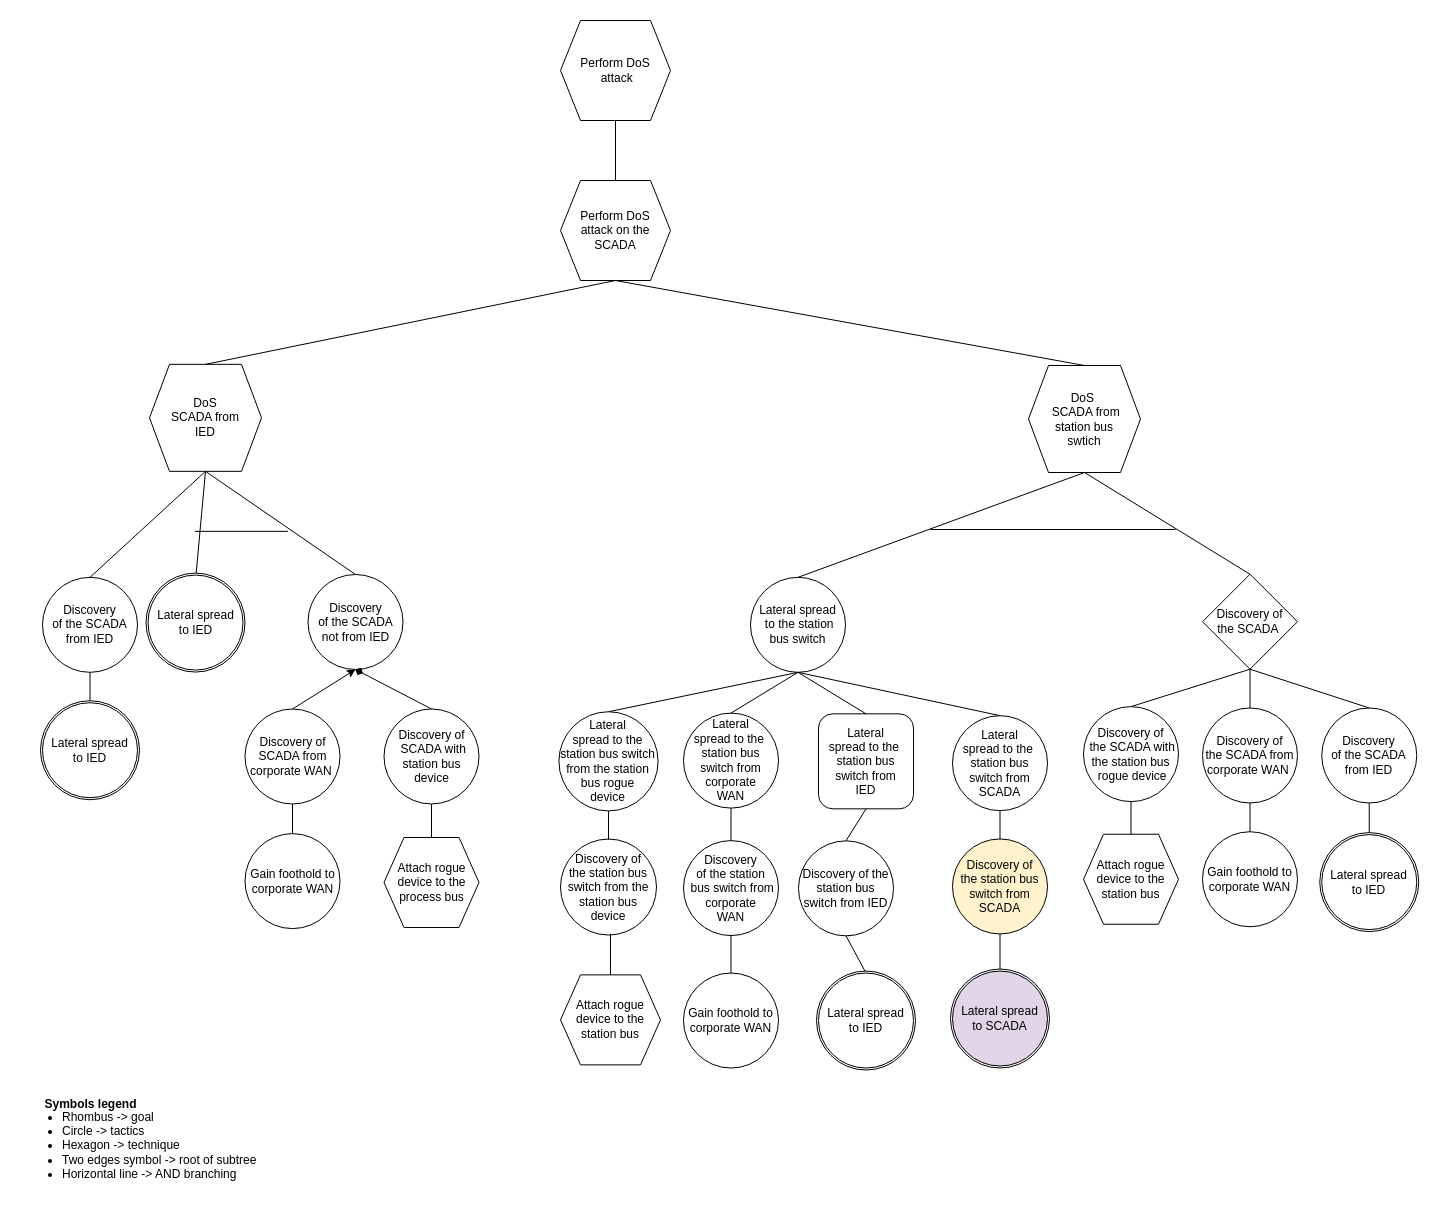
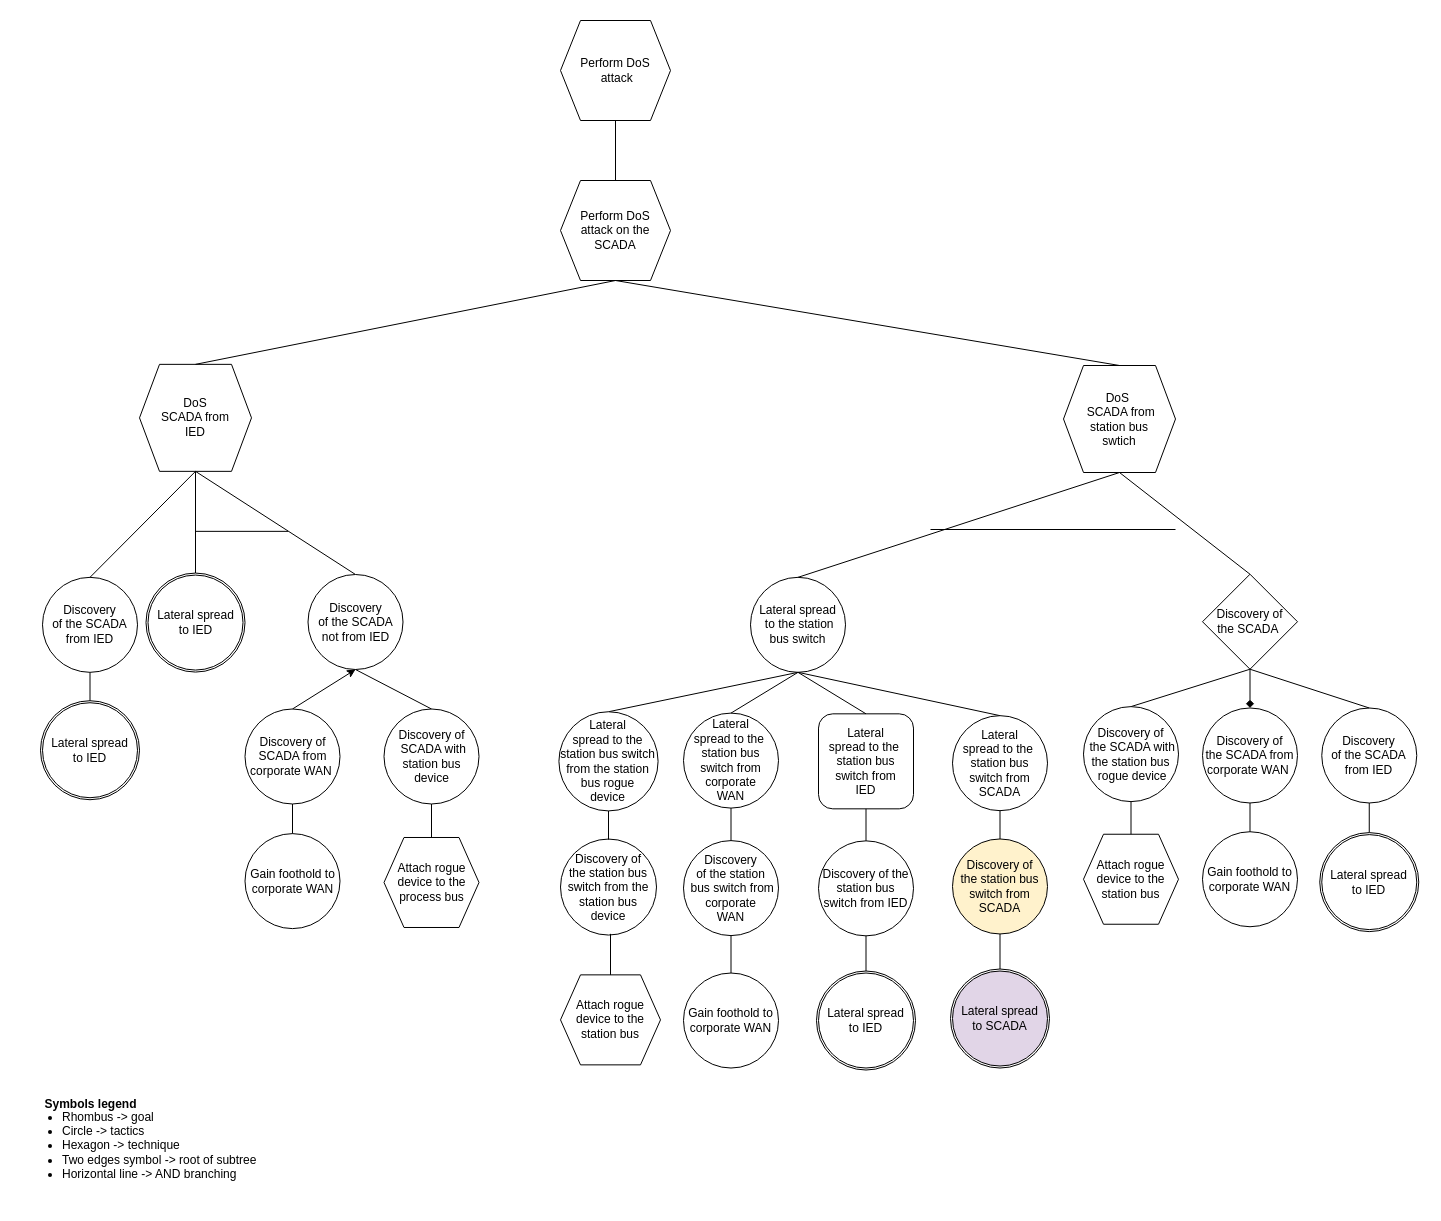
- <mxCell id="10" value="DoS&lt;br&gt;SCADA from&lt;br&gt;IED" style="shape=hexagon;perimeter=hexagonPerimeter2;whiteSpace=wrap;html=1;fixedSize=1;" parent="1" vertex="1"><mxGeometry x="149" y="363.85" width="112" height="107" as="geometry" /></mxCell>
+ <mxCell id="10" value="DoS&lt;br&gt;SCADA from&lt;br&gt;IED" style="shape=hexagon;perimeter=hexagonPerimeter2;whiteSpace=wrap;html=1;fixedSize=1;" parent="1" vertex="1"><mxGeometry x="139" y="363.85" width="112" height="107" as="geometry" /></mxCell>
- <mxCell id="26" value="DoS&amp;nbsp;&lt;br&gt;&amp;nbsp;SCADA from &lt;br&gt;station bus &lt;br&gt;swtich" style="shape=hexagon;perimeter=hexagonPerimeter2;whiteSpace=wrap;html=1;fixedSize=1;" parent="1" vertex="1"><mxGeometry x="1028" y="365" width="112" height="107" as="geometry" /></mxCell>
+ <mxCell id="26" value="DoS&amp;nbsp;&lt;br&gt;&amp;nbsp;SCADA from &lt;br&gt;station bus &lt;br&gt;swtich" style="shape=hexagon;perimeter=hexagonPerimeter2;whiteSpace=wrap;html=1;fixedSize=1;" parent="1" vertex="1"><mxGeometry x="1063" y="365" width="112" height="107" as="geometry" /></mxCell>
- <mxCell id="22" value="" style="endArrow=diamond;html=1;rounded=0;entryX=0.5;entryY=1;entryDx=0;entryDy=0;exitX=0.5;exitY=0;exitDx=0;exitDy=0;" parent="1" source="20" target="14" edge="1"><mxGeometry width="50" height="50" relative="1" as="geometry"><mxPoint x="363.25" y="1267.14" as="sourcePoint" /><mxPoint x="353.25" y="974.36" as="targetPoint" /></mxGeometry></mxCell>
+ <mxCell id="22" value="" style="endArrow=none;html=1;rounded=0;entryX=0.5;entryY=1;entryDx=0;entryDy=0;exitX=0.5;exitY=0;exitDx=0;exitDy=0;" parent="1" source="20" target="14" edge="1"><mxGeometry width="50" height="50" relative="1" as="geometry"><mxPoint x="363.25" y="1267.14" as="sourcePoint" /><mxPoint x="353.25" y="974.36" as="targetPoint" /></mxGeometry></mxCell>
- <mxCell id="30" value="" style="endArrow=none;html=1;rounded=0;entryX=0.5;entryY=0;entryDx=0;entryDy=0;exitX=0.5;exitY=1;exitDx=0;exitDy=0;" parent="1" source="27" target="41" edge="1"><mxGeometry width="50" height="50" relative="1" as="geometry"><mxPoint x="1221" y="688.48" as="sourcePoint" /><mxPoint x="1316.25" y="724.98" as="targetPoint" /></mxGeometry></mxCell>
+ <mxCell id="30" value="" style="endArrow=diamond;html=1;rounded=0;entryX=0.5;entryY=0;entryDx=0;entryDy=0;exitX=0.5;exitY=1;exitDx=0;exitDy=0;" parent="1" source="27" target="41" edge="1"><mxGeometry width="50" height="50" relative="1" as="geometry"><mxPoint x="1221" y="688.48" as="sourcePoint" /><mxPoint x="1316.25" y="724.98" as="targetPoint" /></mxGeometry></mxCell>
- <mxCell id="48" value="Discovery of the station bus switch from IED" style="ellipse;whiteSpace=wrap;html=1;aspect=fixed;" parent="1" vertex="1"><mxGeometry x="798" y="840.35" width="95" height="95" as="geometry" /></mxCell>
+ <mxCell id="48" value="Discovery of the station bus switch from IED" style="ellipse;whiteSpace=wrap;html=1;aspect=fixed;" parent="1" vertex="1"><mxGeometry x="818" y="840.35" width="95" height="95" as="geometry" /></mxCell>
